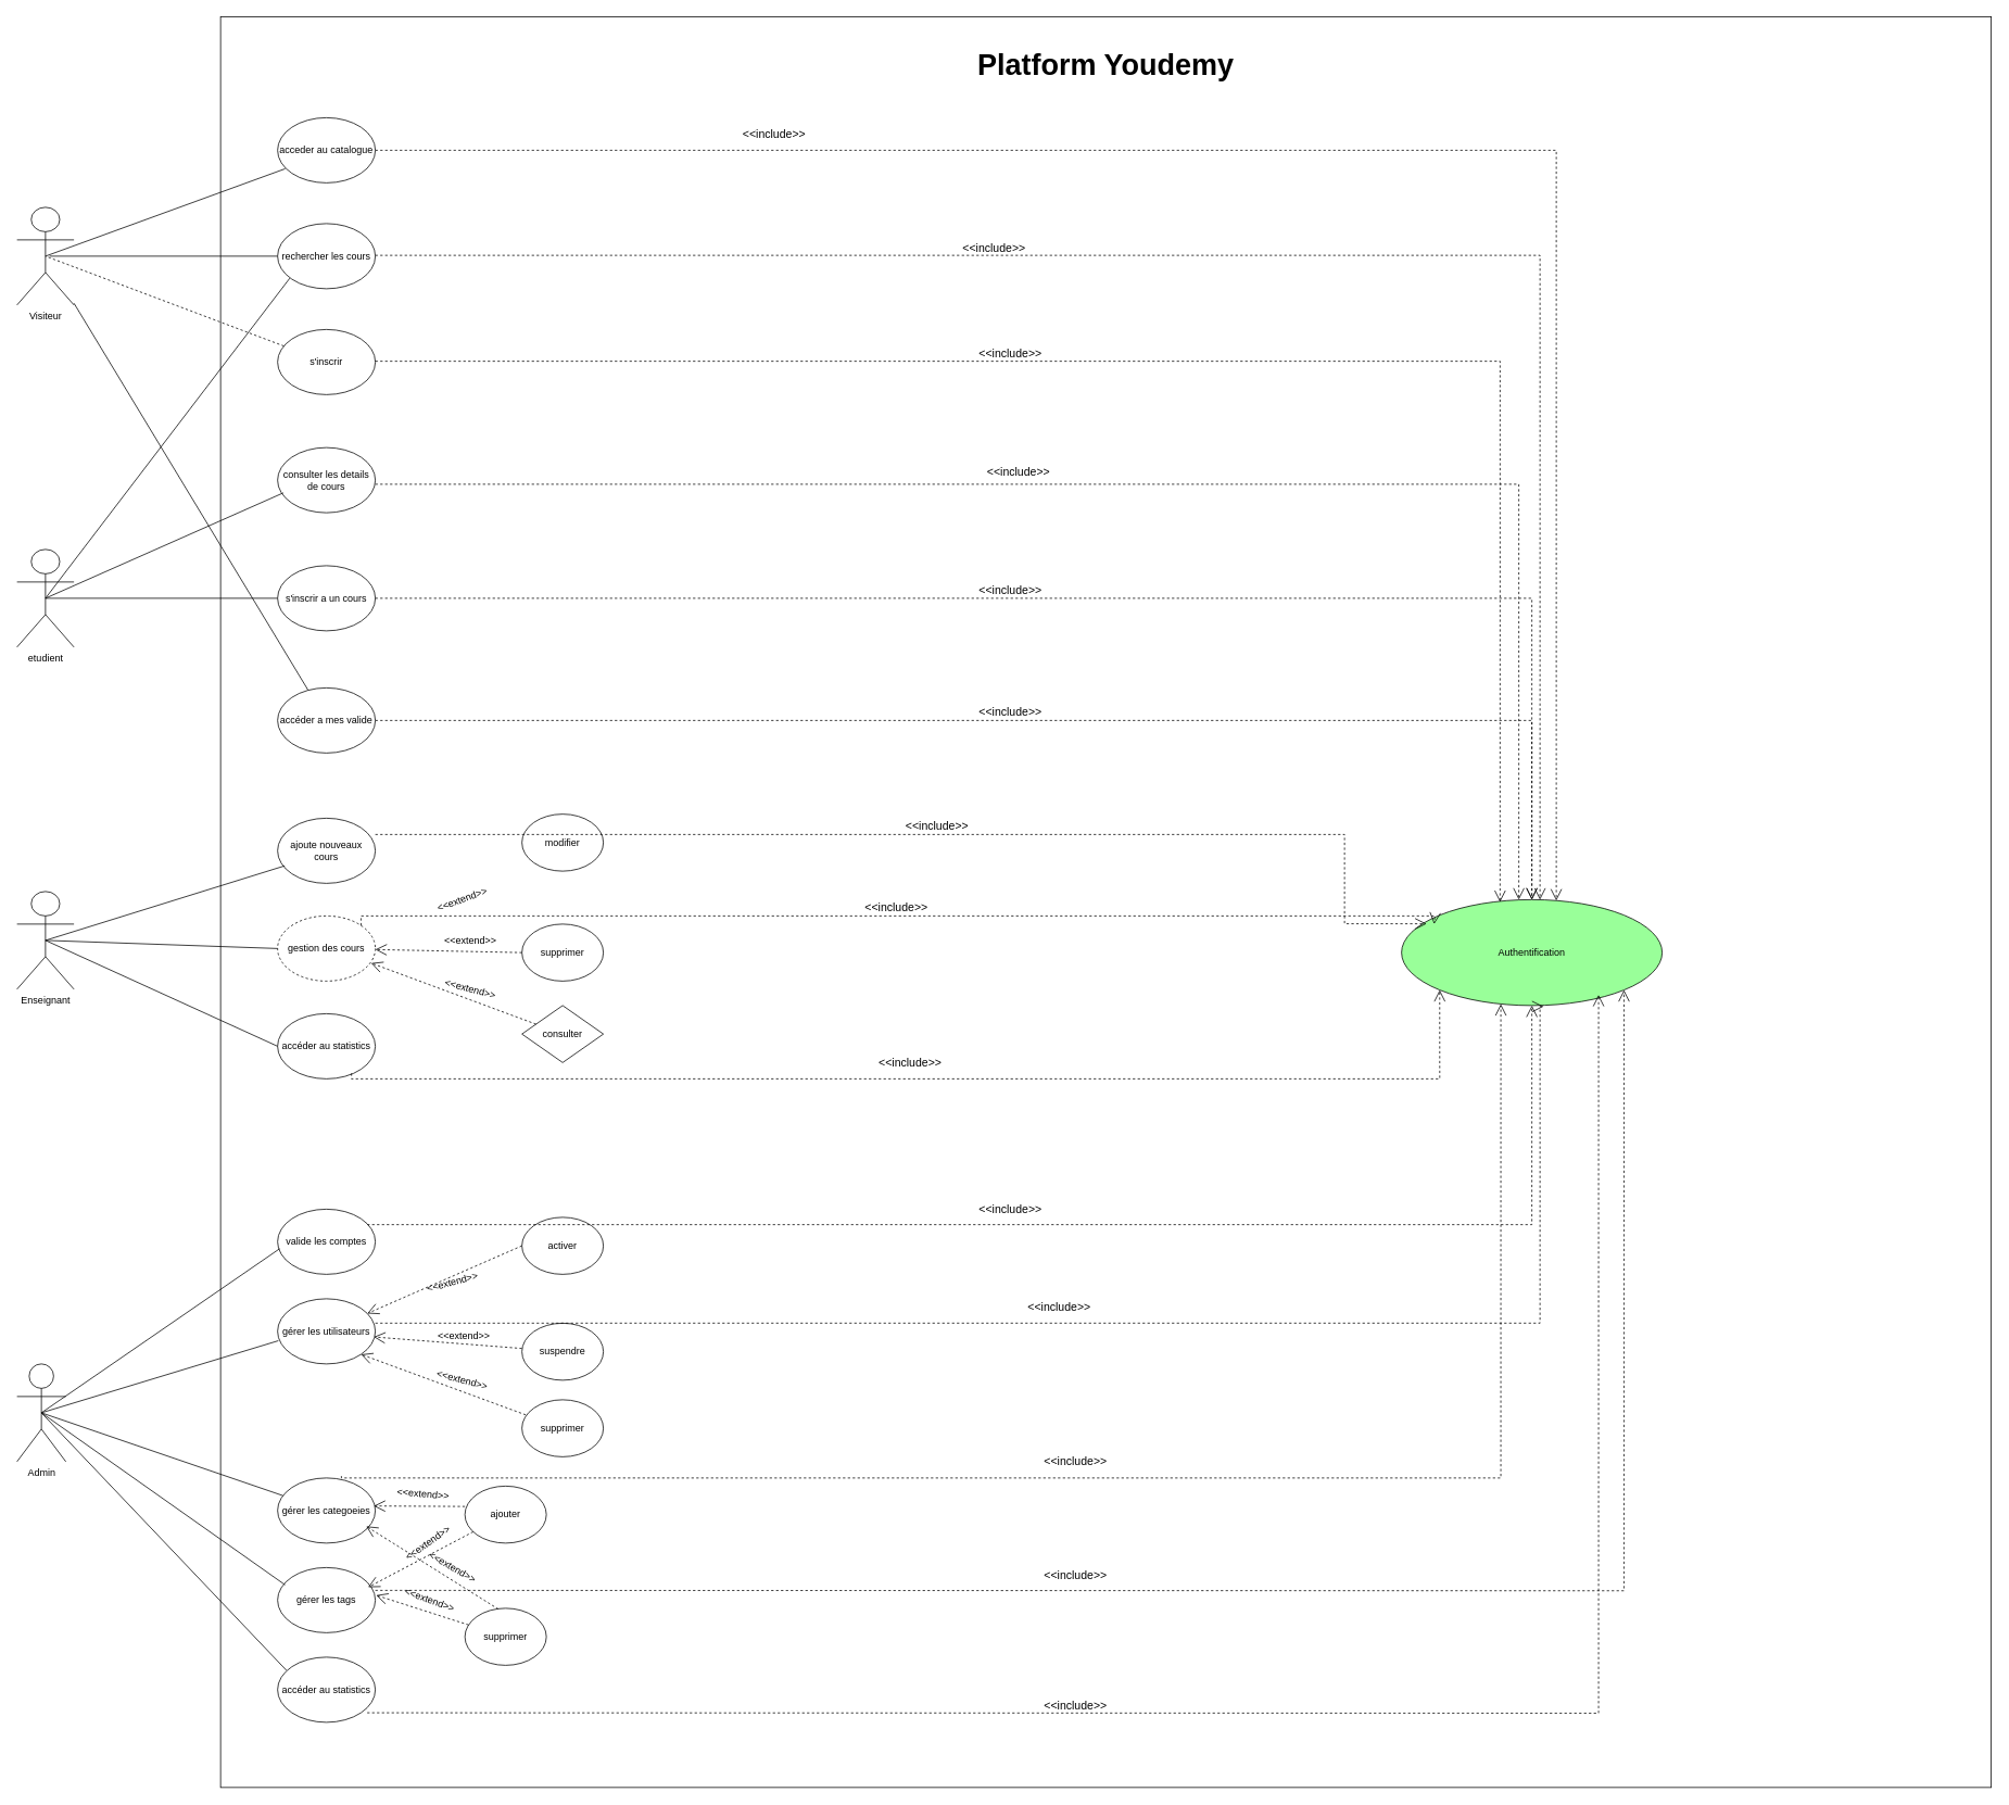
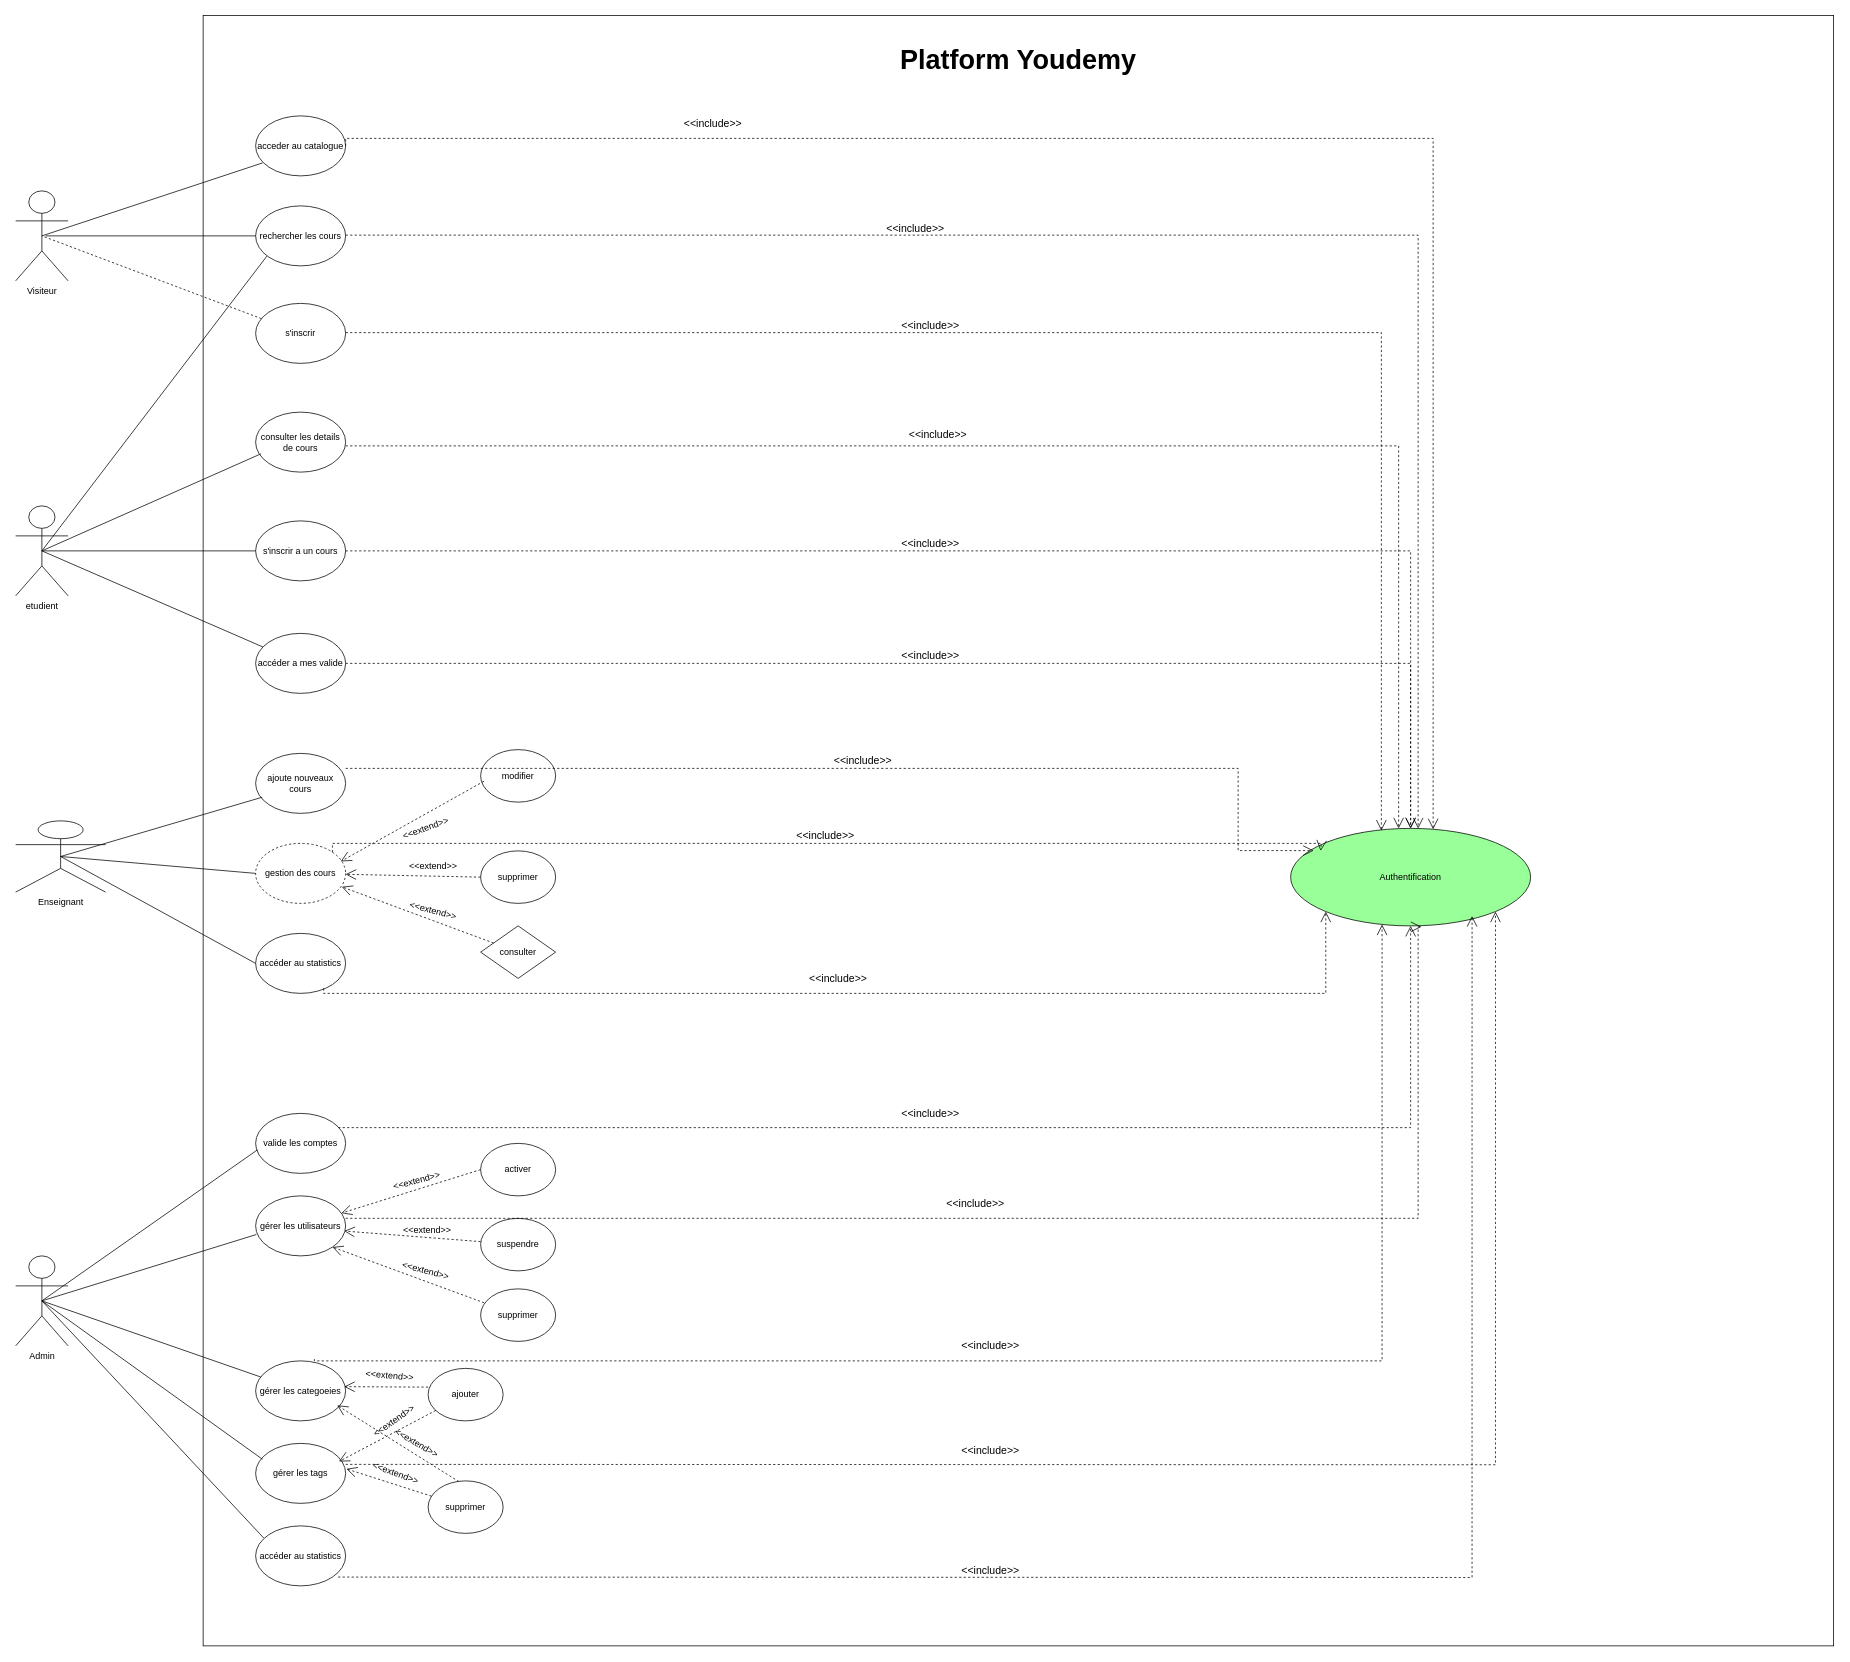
- <mxCell id="5" value="acceder au catalogue" style="ellipse;whiteSpace=wrap;html=1;" vertex="1" parent="1"><mxGeometry y="144" width="120" height="80" as="geometry" x="340" /></mxCell>
+ <mxCell id="5" value="acceder au catalogue" style="ellipse;whiteSpace=wrap;html=1;" vertex="1" parent="1"><mxGeometry x="340" y="154" width="120" height="80" as="geometry" /></mxCell>
- <mxCell id="17" value="" style="endArrow=none;html=1;rounded=0;" edge="1" parent="1" source="14" target="4"><mxGeometry width="50" height="50" relative="1" as="geometry"><mxPoint x="350" y="744" as="sourcePoint" /><mxPoint x="65" y="744" as="targetPoint" /></mxGeometry></mxCell>
+ <mxCell id="17" value="" style="endArrow=none;html=1;rounded=0;entryX=0.5;entryY=0.5;entryDx=0;entryDy=0;entryPerimeter=0;" edge="1" parent="1" source="14" target="11"><mxGeometry width="50" height="50" relative="1" as="geometry"><mxPoint x="350" y="744" as="sourcePoint" /><mxPoint x="65" y="744" as="targetPoint" /></mxGeometry></mxCell>
+ <mxCell id="29" value="" style="endArrow=open;endSize=12;dashed=1;html=1;rounded=0;exitX=0.045;exitY=0.602;exitDx=0;exitDy=0;entryX=0.947;entryY=0.3;entryDx=0;entryDy=0;entryPerimeter=0;exitPerimeter=0;" edge="1" parent="1" source="27" target="22"><mxGeometry width="160" relative="1" as="geometry"><mxPoint x="470" y="1114" as="sourcePoint" /><mxPoint x="630" y="1114" as="targetPoint" /></mxGeometry></mxCell>
- <mxCell id="19" value="&lt;span style=&quot;box-sizing: border-box; border: 0px solid; --tw-border-spacing-x: 0; --tw-border-spacing-y: 0; --tw-translate-x: 0; --tw-translate-y: 0; --tw-rotate: 0; --tw-skew-x: 0; --tw-skew-y: 0; --tw-scale-x: 1; --tw-scale-y: 1; --tw-pan-x: ; --tw-pan-y: ; --tw-pinch-zoom: ; --tw-scroll-snap-strictness: proximity; --tw-gradient-from-position: ; --tw-gradient-via-position: ; --tw-gradient-to-position: ; --tw-ordinal: ; --tw-slashed-zero: ; --tw-numeric-figure: ; --tw-numeric-spacing: ; --tw-numeric-fraction: ; --tw-ring-inset: ; --tw-ring-offset-width: 0px; --tw-ring-offset-color: light-dark(#fff, #000000); --tw-ring-color: light-dark(rgba(59,130,246,.5), #4c89ec); --tw-ring-offset-shadow: 0 0 #0000; --tw-ring-shadow: 0 0 #0000; --tw-shadow: 0 0 #0000; --tw-shadow-colored: 0 0 #0000; --tw-blur: ; --tw-brightness: ; --tw-contrast: ; --tw-grayscale: ; --tw-hue-rotate: ; --tw-invert: ; --tw-saturate: ; --tw-sepia: ; --tw-drop-shadow: ; --tw-backdrop-blur: ; --tw-backdrop-brightness: ; --tw-backdrop-contrast: ; --tw-backdrop-grayscale: ; --tw-backdrop-hue-rotate: ; --tw-backdrop-invert: ; --tw-backdrop-opacity: ; --tw-backdrop-saturate: ; --tw-backdrop-sepia: ; --tw-contain-size: ; --tw-contain-layout: ; --tw-contain-paint: ; --tw-contain-style: ; font-family: &amp;quot;Nunito Sans&amp;quot;, sans-serif; text-align: start; white-space: pre-wrap; background-color: rgb(255, 255, 255);&quot;&gt;&lt;font style=&quot;font-size: 12px;&quot;&gt;Enseignant&lt;/font&gt;&lt;/span&gt;" style="shape=umlActor;verticalLabelPosition=bottom;verticalAlign=top;html=1;outlineConnect=0;" vertex="1" parent="1"><mxGeometry x="20" y="1094" width="70" height="120" as="geometry" /></mxCell>
+ <mxCell id="19" value="&lt;span style=&quot;box-sizing: border-box; border: 0px solid; --tw-border-spacing-x: 0; --tw-border-spacing-y: 0; --tw-translate-x: 0; --tw-translate-y: 0; --tw-rotate: 0; --tw-skew-x: 0; --tw-skew-y: 0; --tw-scale-x: 1; --tw-scale-y: 1; --tw-pan-x: ; --tw-pan-y: ; --tw-pinch-zoom: ; --tw-scroll-snap-strictness: proximity; --tw-gradient-from-position: ; --tw-gradient-via-position: ; --tw-gradient-to-position: ; --tw-ordinal: ; --tw-slashed-zero: ; --tw-numeric-figure: ; --tw-numeric-spacing: ; --tw-numeric-fraction: ; --tw-ring-inset: ; --tw-ring-offset-width: 0px; --tw-ring-offset-color: light-dark(#fff, #000000); --tw-ring-color: light-dark(rgba(59,130,246,.5), #4c89ec); --tw-ring-offset-shadow: 0 0 #0000; --tw-ring-shadow: 0 0 #0000; --tw-shadow: 0 0 #0000; --tw-shadow-colored: 0 0 #0000; --tw-blur: ; --tw-brightness: ; --tw-contrast: ; --tw-grayscale: ; --tw-hue-rotate: ; --tw-invert: ; --tw-saturate: ; --tw-sepia: ; --tw-drop-shadow: ; --tw-backdrop-blur: ; --tw-backdrop-brightness: ; --tw-backdrop-contrast: ; --tw-backdrop-grayscale: ; --tw-backdrop-hue-rotate: ; --tw-backdrop-invert: ; --tw-backdrop-opacity: ; --tw-backdrop-saturate: ; --tw-backdrop-sepia: ; --tw-contain-size: ; --tw-contain-layout: ; --tw-contain-paint: ; --tw-contain-style: ; font-family: &amp;quot;Nunito Sans&amp;quot;, sans-serif; text-align: start; white-space: pre-wrap; background-color: rgb(255, 255, 255);&quot;&gt;&lt;font style=&quot;font-size: 12px;&quot;&gt;Enseignant&lt;/font&gt;&lt;/span&gt;" style="shape=umlActor;verticalLabelPosition=bottom;verticalAlign=top;html=1;outlineConnect=0;" vertex="1" parent="1"><mxGeometry x="20" y="1094" width="120" height="95" as="geometry" /></mxCell>
- <mxCell id="46" value="activer" style="ellipse;whiteSpace=wrap;html=1;" vertex="1" parent="1"><mxGeometry x="640" y="1494" width="100" height="70" as="geometry" /></mxCell>
+ <mxCell id="46" value="activer" style="ellipse;whiteSpace=wrap;html=1;" vertex="1" parent="1"><mxGeometry x="640" y="1524" width="100" height="70" as="geometry" /></mxCell>
- <mxCell id="35" value="&lt;div style=&quot;text-align: start;&quot;&gt;&lt;span style=&quot;color: light-dark(rgb(0, 0, 0), rgb(255, 255, 255)); white-space: pre-wrap; background-color: rgb(255, 255, 255);&quot;&gt;&lt;font face=&quot;Nunito Sans, sans-serif&quot;&gt;Admin&lt;/font&gt;&lt;/span&gt;&lt;/div&gt;" style="shape=umlActor;verticalLabelPosition=bottom;verticalAlign=top;html=1;outlineConnect=0;" vertex="1" parent="1"><mxGeometry x="20" y="1674" width="60" height="120" as="geometry" /></mxCell>
+ <mxCell id="35" value="&lt;div style=&quot;text-align: start;&quot;&gt;&lt;span style=&quot;color: light-dark(rgb(0, 0, 0), rgb(255, 255, 255)); white-space: pre-wrap; background-color: rgb(255, 255, 255);&quot;&gt;&lt;font face=&quot;Nunito Sans, sans-serif&quot;&gt;Admin&lt;/font&gt;&lt;/span&gt;&lt;/div&gt;" style="shape=umlActor;verticalLabelPosition=bottom;verticalAlign=top;html=1;outlineConnect=0;" vertex="1" parent="1"><mxGeometry x="20" y="1674" width="70" height="120" as="geometry" /></mxCell>
